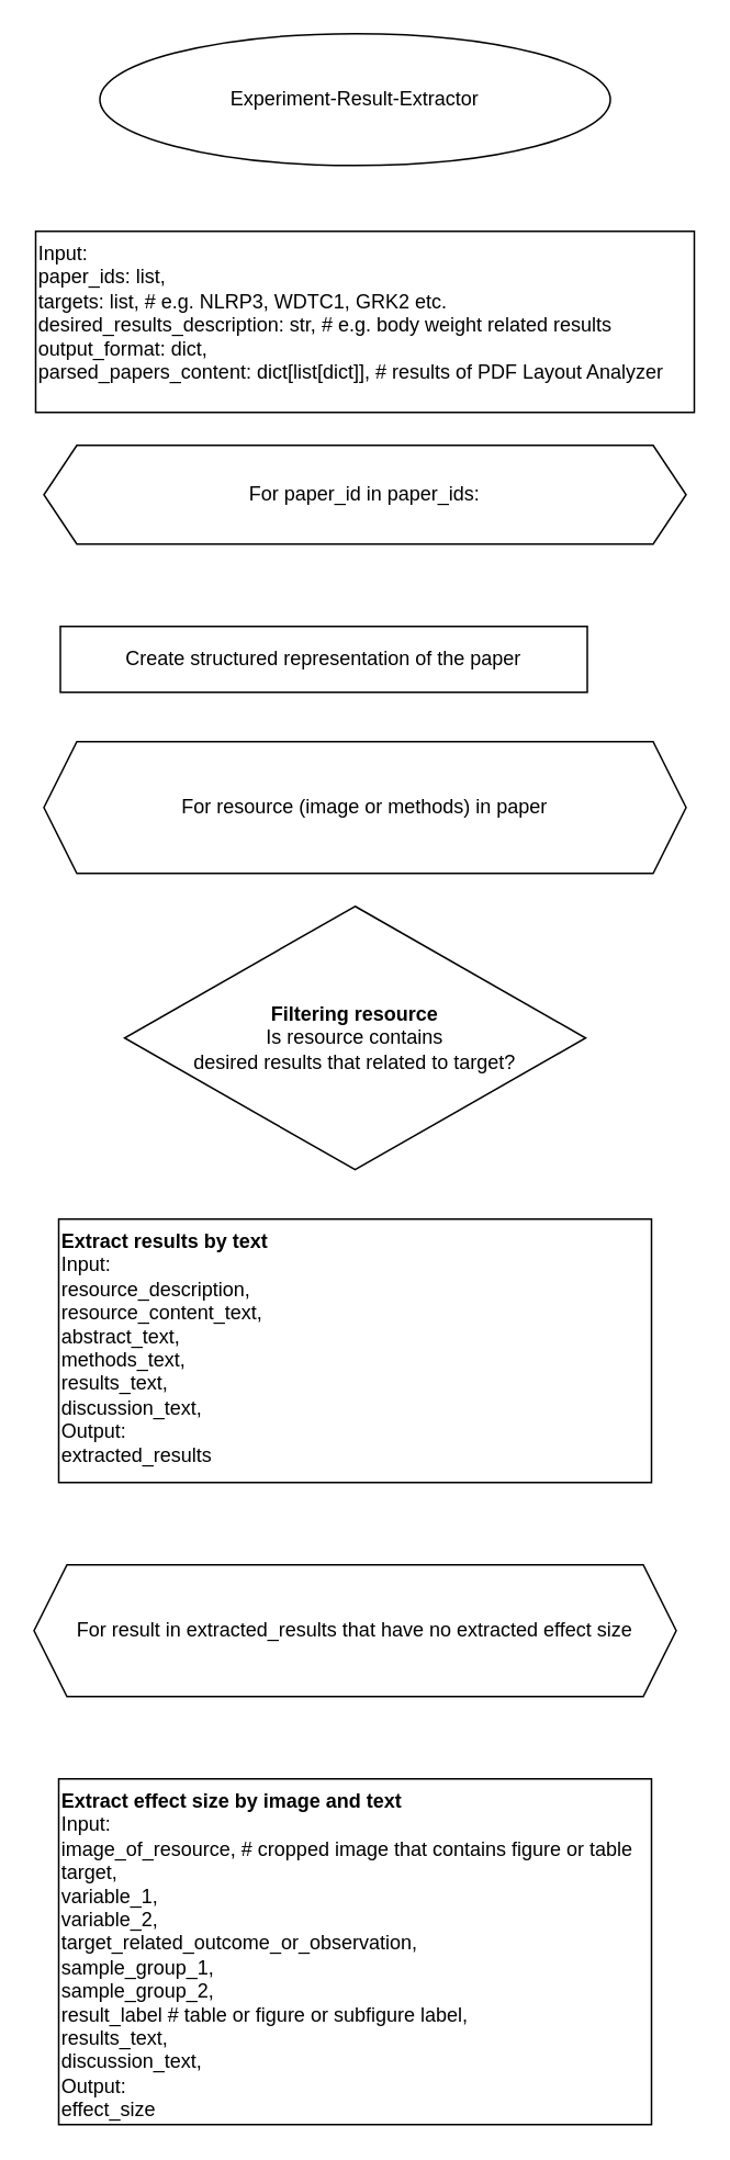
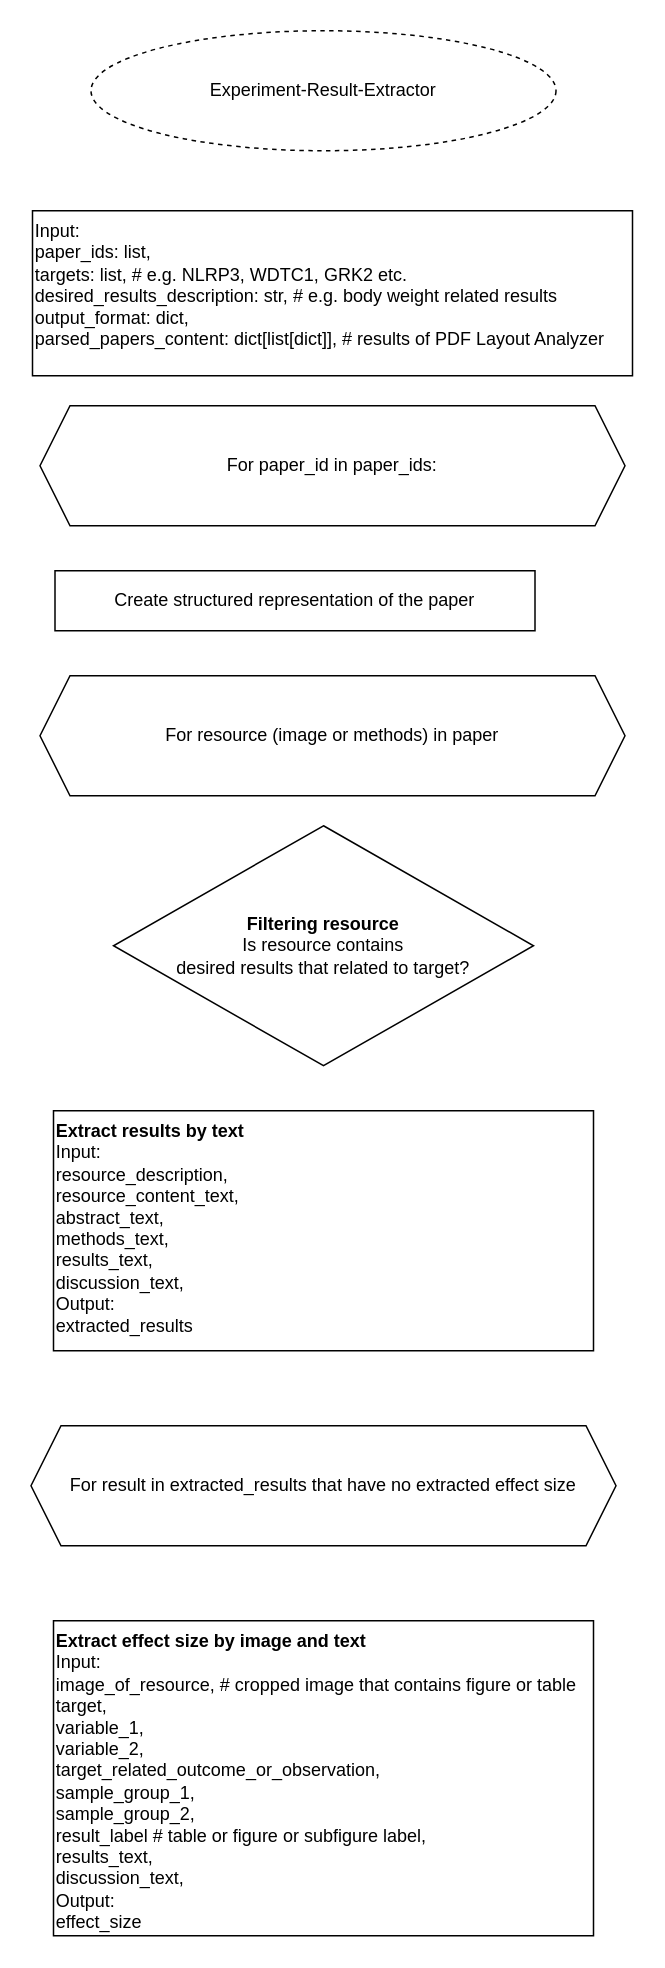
- <mxCell id="2" value="Experiment-Result-Extractor" style="ellipse;whiteSpace=wrap;html=1;" vertex="1" parent="1"><mxGeometry x="60" y="20" width="310" height="80" as="geometry" /></mxCell>
+ <mxCell id="2" value="Experiment-Result-Extractor" style="ellipse;whiteSpace=wrap;html=1;dashed=1;" vertex="1" parent="1"><mxGeometry x="60" y="20" width="310" height="80" as="geometry" /></mxCell>
- <mxCell id="4" value="&lt;div&gt;&lt;span style=&quot;background-color: transparent; color: light-dark(rgb(0, 0, 0), rgb(255, 255, 255));&quot;&gt;For paper_id in paper_ids:&lt;/span&gt;&lt;/div&gt;" style="shape=hexagon;perimeter=hexagonPerimeter2;whiteSpace=wrap;html=1;fixedSize=1;align=center;" vertex="1" parent="1"><mxGeometry x="26" y="270" width="390" height="60" as="geometry" /></mxCell>
+ <mxCell id="4" value="&lt;div&gt;&lt;span style=&quot;background-color: transparent; color: light-dark(rgb(0, 0, 0), rgb(255, 255, 255));&quot;&gt;For paper_id in paper_ids:&lt;/span&gt;&lt;/div&gt;" style="shape=hexagon;perimeter=hexagonPerimeter2;whiteSpace=wrap;html=1;fixedSize=1;align=center;" vertex="1" parent="1"><mxGeometry x="26" y="270" width="390" height="80" as="geometry" /></mxCell>
